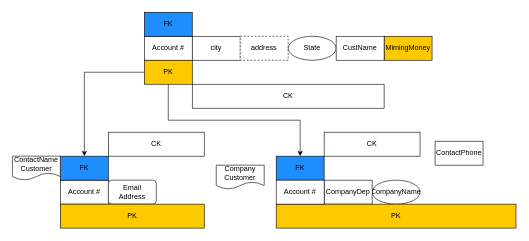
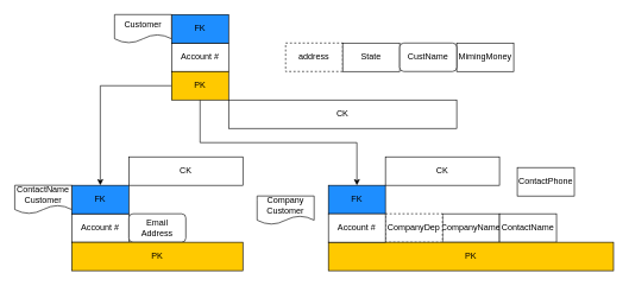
+ <mxCell id="24" value="Customer" style="shape=document;whiteSpace=wrap;html=1;boundedLbl=1;strokeColor=#000000;fillColor=#FFFFFF;" vertex="1" parent="1"><mxGeometry x="160" y="20" width="80" height="40" as="geometry" /></mxCell>
- <mxCell id="7" value="city" style="rounded=0;whiteSpace=wrap;html=1;" vertex="1" parent="1"><mxGeometry x="320" y="60" width="80" height="40" as="geometry" /></mxCell>
- <mxCell id="9" value="State" style="ellipse;whiteSpace=wrap;html=1;" vertex="1" parent="1"><mxGeometry x="480" y="60" width="80" height="40" as="geometry" /></mxCell>
+ <mxCell id="9" value="State" style="rounded=0;whiteSpace=wrap;html=1;" vertex="1" parent="1"><mxGeometry x="480" y="60" width="80" height="40" as="geometry" /></mxCell>
- <mxCell id="21" value="CustName" style="rounded=0;whiteSpace=wrap;html=1;" vertex="1" parent="1"><mxGeometry x="560" y="60" width="80" height="40" as="geometry" /></mxCell>
+ <mxCell id="21" value="CustName" style="whiteSpace=wrap;html=1;rounded=1;" vertex="1" parent="1"><mxGeometry x="560" y="60" width="80" height="40" as="geometry" /></mxCell>
- <mxCell id="16" value="MimingMoney" style="rounded=0;whiteSpace=wrap;html=1;fillColor=#ffc900;" vertex="1" parent="1"><mxGeometry x="640" y="60" width="80" height="40" as="geometry" /></mxCell>
+ <mxCell id="16" value="MimingMoney" style="rounded=0;whiteSpace=wrap;html=1;" vertex="1" parent="1"><mxGeometry x="640" y="60" width="80" height="40" as="geometry" /></mxCell>
- <mxCell id="13" value="CompanyDep" style="rounded=0;whiteSpace=wrap;html=1;" vertex="1" parent="1"><mxGeometry y="300" width="80" height="40" as="geometry" x="540" /></mxCell>
+ <mxCell id="13" value="CompanyDep" style="rounded=0;whiteSpace=wrap;html=1;dashed=1;" vertex="1" parent="1"><mxGeometry y="300" width="80" height="40" as="geometry" x="540" /></mxCell>
- <mxCell id="12" value="CompanyName" style="ellipse;whiteSpace=wrap;html=1;" vertex="1" parent="1"><mxGeometry x="620" y="300" width="80" height="40" as="geometry" /></mxCell>
+ <mxCell id="12" value="CompanyName" style="rounded=0;whiteSpace=wrap;html=1;" vertex="1" parent="1"><mxGeometry x="620" y="300" width="80" height="40" as="geometry" /></mxCell>
+ <mxCell id="15" value="ContactName" style="rounded=0;whiteSpace=wrap;html=1;" vertex="1" parent="1"><mxGeometry x="700" y="300" width="80" height="40" as="geometry" /></mxCell>
